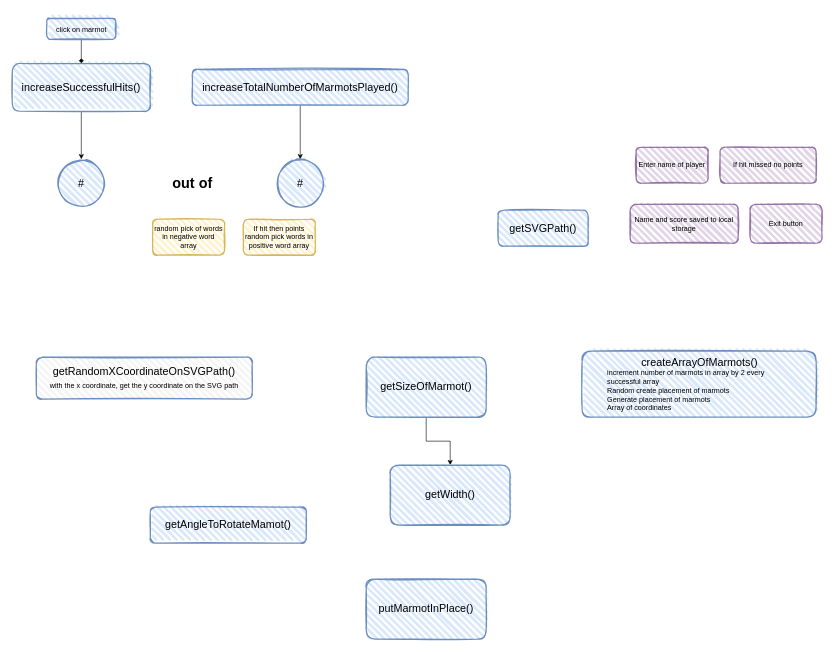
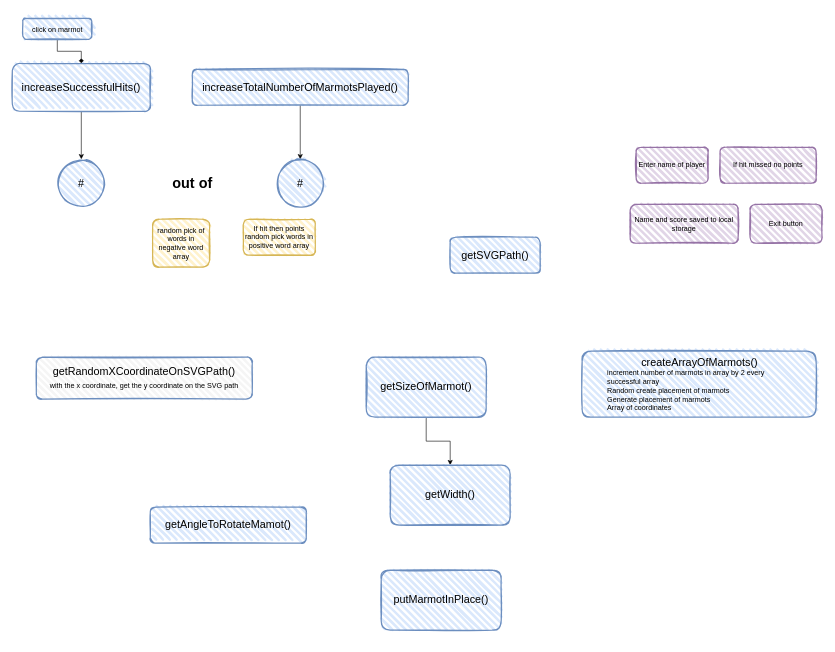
- <mxCell id="22" value="&lt;font style=&quot;font-size: 12px;&quot;&gt;click on marmot&lt;/font&gt;" style="rounded=1;whiteSpace=wrap;html=1;strokeWidth=2;fillWeight=4;hachureGap=8;hachureAngle=45;fillColor=#dae8fc;sketch=1;fontSize=18;strokeColor=#6c8ebf;" vertex="1" parent="1"><mxGeometry x="77.5" y="30" width="115" height="35" as="geometry" /></mxCell>
+ <mxCell id="22" value="&lt;font style=&quot;font-size: 12px;&quot;&gt;click on marmot&lt;/font&gt;" style="rounded=1;whiteSpace=wrap;html=1;strokeWidth=2;fillWeight=4;hachureGap=8;hachureAngle=45;fillColor=#dae8fc;sketch=1;fontSize=18;strokeColor=#6c8ebf;" vertex="1" parent="1"><mxGeometry x="37.5" y="30" width="115" height="35" as="geometry" /></mxCell>
- <mxCell id="18" value="getSVGPath()" style="rounded=1;whiteSpace=wrap;html=1;strokeWidth=2;fillWeight=4;hachureGap=8;hachureAngle=45;fillColor=#dae8fc;sketch=1;fontSize=18;strokeColor=#6c8ebf;" vertex="1" parent="1"><mxGeometry x="830" y="350" width="150" height="60" as="geometry" /></mxCell>
+ <mxCell id="18" value="getSVGPath()" style="rounded=1;whiteSpace=wrap;html=1;strokeWidth=2;fillWeight=4;hachureGap=8;hachureAngle=45;fillColor=#dae8fc;sketch=1;fontSize=18;strokeColor=#6c8ebf;" vertex="1" parent="1"><mxGeometry x="750" y="395" width="150" height="60" as="geometry" /></mxCell>
- <mxCell id="23" value="random pick of words in negative word array" style="rounded=1;whiteSpace=wrap;html=1;strokeWidth=2;fillWeight=4;hachureGap=8;hachureAngle=45;fillColor=#fff2cc;sketch=1;fontSize=12;strokeColor=#d6b656;" vertex="1" parent="1"><mxGeometry x="254" y="365" width="120" height="60" as="geometry" /></mxCell>
+ <mxCell id="23" value="random pick of words in negative word array" style="rounded=1;whiteSpace=wrap;html=1;strokeWidth=2;fillWeight=4;hachureGap=8;hachureAngle=45;fillColor=#fff2cc;sketch=1;fontSize=12;strokeColor=#d6b656;" vertex="1" parent="1"><mxGeometry x="254" y="365" width="95" height="80" as="geometry" /></mxCell>
- <mxCell id="6" value="&lt;font style=&quot;font-size: 18px;&quot;&gt;&lt;font style=&quot;font-size: 18px;&quot;&gt;putMarmotInPlace&lt;/font&gt;()&lt;/font&gt;" style="rounded=1;whiteSpace=wrap;html=1;strokeWidth=2;fillWeight=4;hachureGap=8;hachureAngle=45;fillColor=#dae8fc;sketch=1;strokeColor=#6c8ebf;" vertex="1" parent="1"><mxGeometry x="610" y="965" width="200" height="100" as="geometry" /></mxCell>
+ <mxCell id="6" value="&lt;font style=&quot;font-size: 18px;&quot;&gt;&lt;font style=&quot;font-size: 18px;&quot;&gt;putMarmotInPlace&lt;/font&gt;()&lt;/font&gt;" style="rounded=1;whiteSpace=wrap;html=1;strokeWidth=2;fillWeight=4;hachureGap=8;hachureAngle=45;fillColor=#dae8fc;sketch=1;strokeColor=#6c8ebf;" vertex="1" parent="1"><mxGeometry x="635" y="950" width="200" height="100" as="geometry" /></mxCell>
